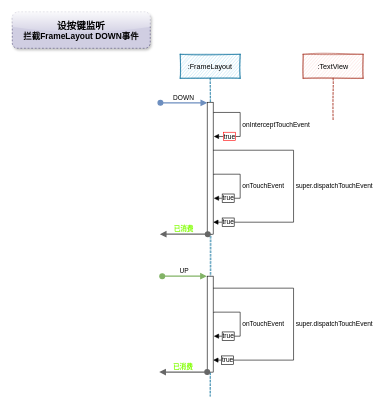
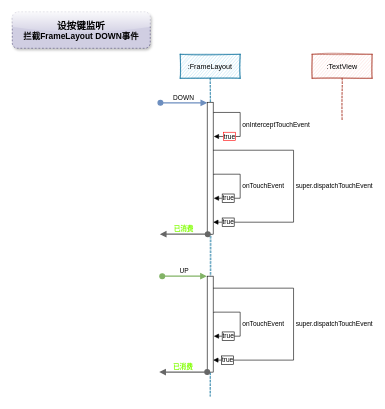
- <mxCell id="2" value=":TextView" style="shape=umlLifeline;perimeter=lifelinePerimeter;container=1;collapsible=0;recursiveResize=0;rounded=0;shadow=0;strokeWidth=1;fillColor=#fad9d5;strokeColor=#ae4132;sketch=1;" parent="1" vertex="1"><mxGeometry x="505" y="90" width="100" height="110" as="geometry" /></mxCell>
+ <mxCell id="2" value=":TextView" style="shape=umlLifeline;perimeter=lifelinePerimeter;container=1;collapsible=0;recursiveResize=0;rounded=0;shadow=0;strokeWidth=1;fillColor=#fad9d5;strokeColor=#ae4132;sketch=1;" parent="1" vertex="1"><mxGeometry x="520" y="90" width="100" height="110" as="geometry" /></mxCell>
